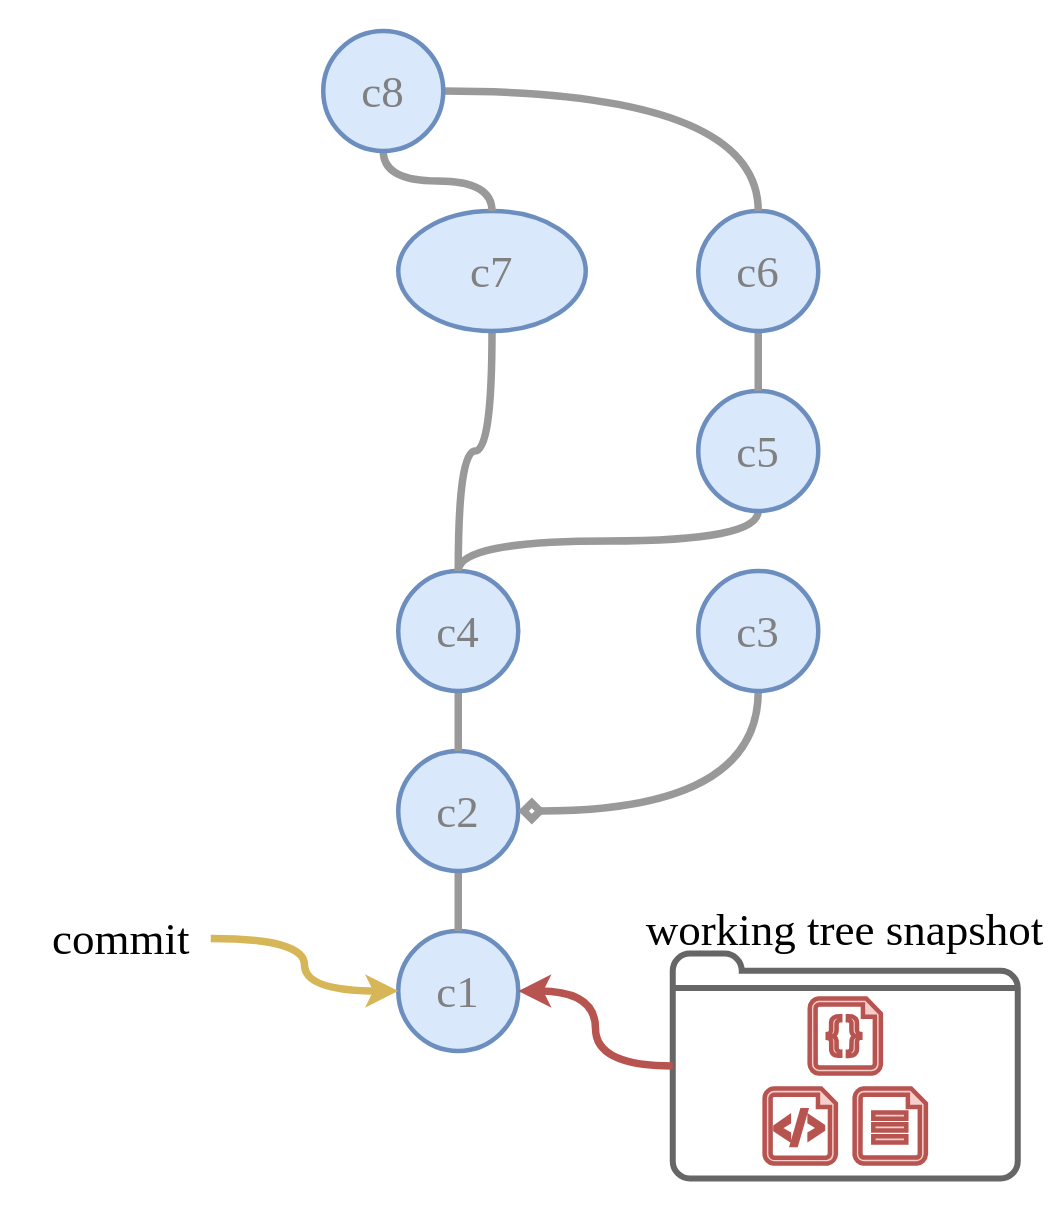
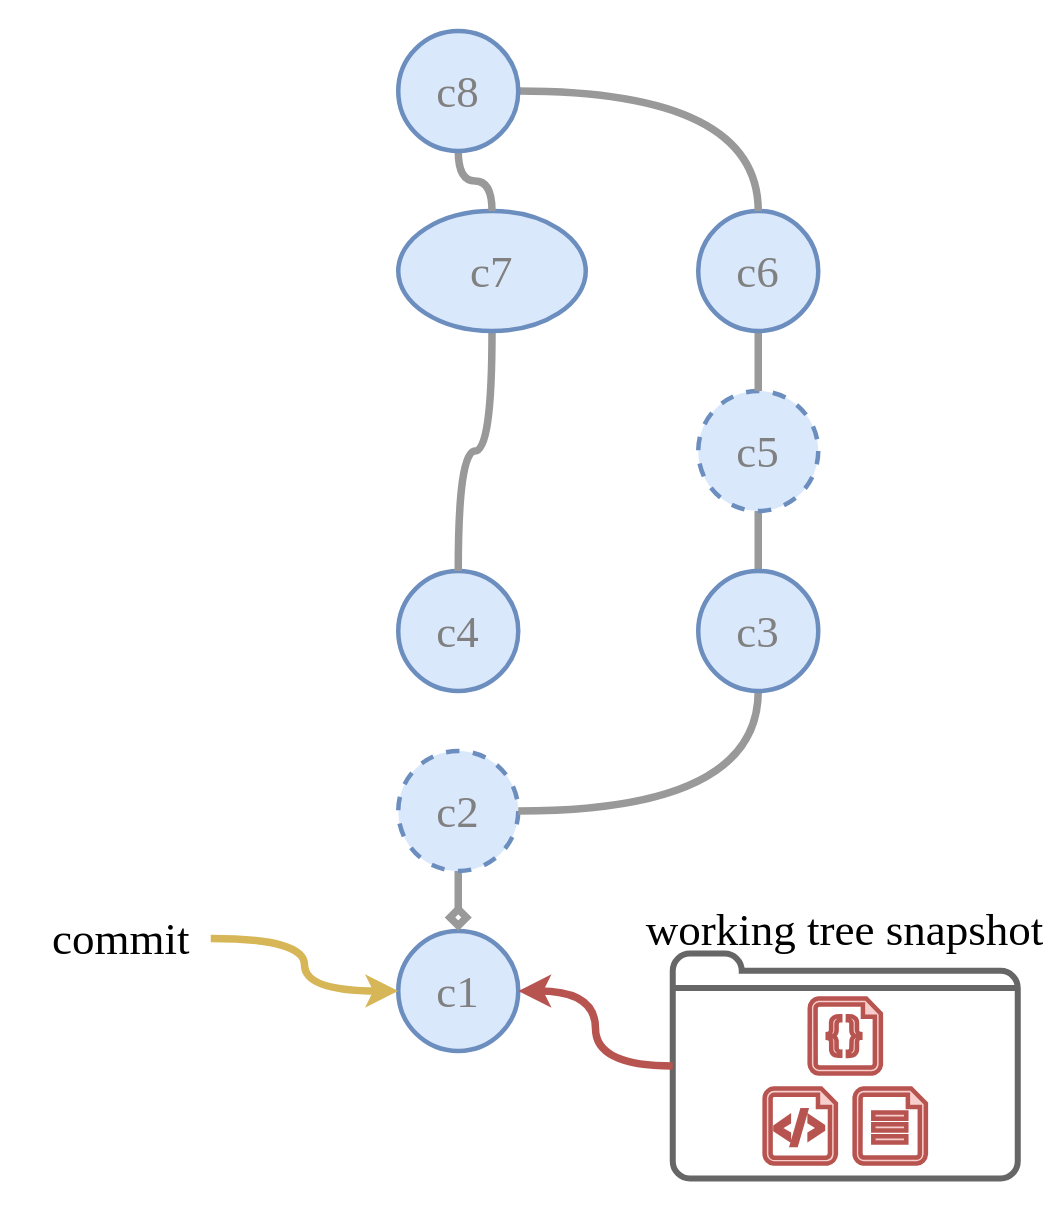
- <mxCell id="17" value="&lt;span style=&quot;color: rgb(128, 128, 128); font-family: &amp;quot;Source Sans Pro&amp;quot;; font-size: 30px;&quot;&gt;c8&lt;/span&gt;" style="ellipse;whiteSpace=wrap;html=1;aspect=fixed;fillColor=#dae8fc;strokeColor=#6c8ebf;strokeWidth=3;" parent="1" vertex="1"><mxGeometry x="215" y="20" width="80" height="80" as="geometry" /></mxCell>
+ <mxCell id="17" value="&lt;span style=&quot;color: rgb(128, 128, 128); font-family: &amp;quot;Source Sans Pro&amp;quot;; font-size: 30px;&quot;&gt;c8&lt;/span&gt;" style="ellipse;whiteSpace=wrap;html=1;aspect=fixed;fillColor=#dae8fc;strokeColor=#6c8ebf;strokeWidth=3;" parent="1" vertex="1"><mxGeometry x="265" y="20" width="80" height="80" as="geometry" /></mxCell>
- <mxCell id="8" value="&lt;span style=&quot;color: rgb(128, 128, 128); font-family: &amp;quot;Source Sans Pro&amp;quot;; font-size: 30px;&quot;&gt;c5&lt;/span&gt;" style="ellipse;whiteSpace=wrap;html=1;aspect=fixed;fillColor=#dae8fc;strokeColor=#6c8ebf;strokeWidth=3;" parent="1" vertex="1"><mxGeometry x="465" y="260" width="80" height="80" as="geometry" /></mxCell>
+ <mxCell id="8" value="&lt;span style=&quot;color: rgb(128, 128, 128); font-family: &amp;quot;Source Sans Pro&amp;quot;; font-size: 30px;&quot;&gt;c5&lt;/span&gt;" style="ellipse;whiteSpace=wrap;html=1;aspect=fixed;fillColor=#dae8fc;strokeColor=#6c8ebf;strokeWidth=3;dashed=1;" parent="1" vertex="1"><mxGeometry x="465" y="260" width="80" height="80" as="geometry" /></mxCell>
- <mxCell id="7" style="edgeStyle=orthogonalEdgeStyle;curved=1;orthogonalLoop=1;jettySize=auto;html=1;exitX=0.5;exitY=1;exitDx=0;exitDy=0;strokeColor=#999999;strokeWidth=5;endArrow=none;endFill=0;" parent="1" source="8" target="6" edge="1"><mxGeometry relative="1" as="geometry" /></mxCell>
+ <mxCell id="7" style="edgeStyle=orthogonalEdgeStyle;curved=1;orthogonalLoop=1;jettySize=auto;html=1;exitX=0.5;exitY=1;exitDx=0;exitDy=0;entryX=0.5;entryY=0;entryDx=0;entryDy=0;strokeColor=#999999;strokeWidth=5;endArrow=none;endFill=0;" parent="1" source="8" target="10" edge="1"><mxGeometry relative="1" as="geometry" /></mxCell>
- <mxCell id="5" style="edgeStyle=orthogonalEdgeStyle;rounded=1;orthogonalLoop=1;jettySize=auto;html=1;exitX=0.5;exitY=1;exitDx=0;exitDy=0;entryX=0.5;entryY=0;entryDx=0;entryDy=0;strokeColor=#999999;strokeWidth=5;endArrow=none;endFill=0;" parent="1" source="6" target="4" edge="1"><mxGeometry relative="1" as="geometry" /></mxCell>
- <mxCell id="9" style="edgeStyle=orthogonalEdgeStyle;orthogonalLoop=1;jettySize=auto;html=1;exitX=0.5;exitY=1;exitDx=0;exitDy=0;entryX=1;entryY=0.5;entryDx=0;entryDy=0;strokeColor=#999999;strokeWidth=5;curved=1;endArrow=diamond;endFill=0;" parent="1" source="10" target="4" edge="1"><mxGeometry relative="1" as="geometry" /></mxCell>
+ <mxCell id="9" style="edgeStyle=orthogonalEdgeStyle;orthogonalLoop=1;jettySize=auto;html=1;exitX=0.5;exitY=1;exitDx=0;exitDy=0;entryX=1;entryY=0.5;entryDx=0;entryDy=0;strokeColor=#999999;strokeWidth=5;curved=1;endArrow=none;endFill=0;" parent="1" source="10" target="4" edge="1"><mxGeometry relative="1" as="geometry" /></mxCell>
- <mxCell id="4" value="&lt;span style=&quot;color: rgb(128, 128, 128); font-family: &amp;quot;Source Sans Pro&amp;quot;; font-size: 30px;&quot;&gt;c2&lt;/span&gt;" style="ellipse;whiteSpace=wrap;html=1;aspect=fixed;fillColor=#dae8fc;strokeColor=#6c8ebf;strokeWidth=3;" parent="1" vertex="1"><mxGeometry x="265" y="500" width="80" height="80" as="geometry" /></mxCell>
+ <mxCell id="4" value="&lt;span style=&quot;color: rgb(128, 128, 128); font-family: &amp;quot;Source Sans Pro&amp;quot;; font-size: 30px;&quot;&gt;c2&lt;/span&gt;" style="ellipse;whiteSpace=wrap;html=1;aspect=fixed;fillColor=#dae8fc;strokeColor=#6c8ebf;strokeWidth=3;dashed=1;" parent="1" vertex="1"><mxGeometry x="265" y="500" width="80" height="80" as="geometry" /></mxCell>
- <mxCell id="3" style="edgeStyle=orthogonalEdgeStyle;rounded=1;orthogonalLoop=1;jettySize=auto;html=1;exitX=0.5;exitY=1;exitDx=0;exitDy=0;entryX=0.5;entryY=0;entryDx=0;entryDy=0;strokeColor=#999999;strokeWidth=5;endArrow=none;endFill=0;" parent="1" source="4" target="2" edge="1"><mxGeometry relative="1" as="geometry" /></mxCell>
+ <mxCell id="3" style="edgeStyle=orthogonalEdgeStyle;rounded=1;orthogonalLoop=1;jettySize=auto;html=1;exitX=0.5;exitY=1;exitDx=0;exitDy=0;entryX=0.5;entryY=0;entryDx=0;entryDy=0;strokeColor=#999999;strokeWidth=5;endArrow=diamond;endFill=0;" parent="1" source="4" target="2" edge="1"><mxGeometry relative="1" as="geometry" /></mxCell>
